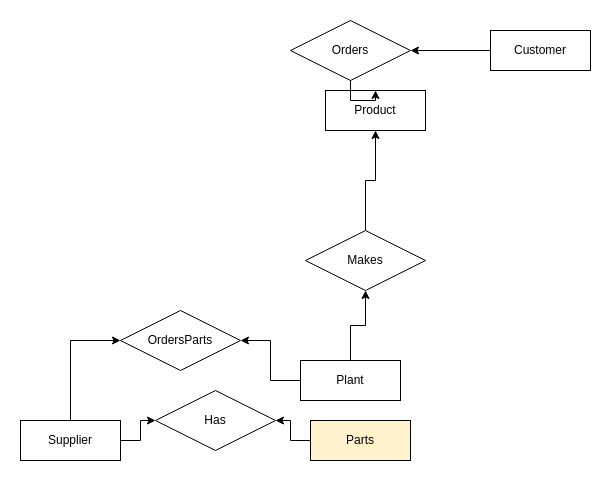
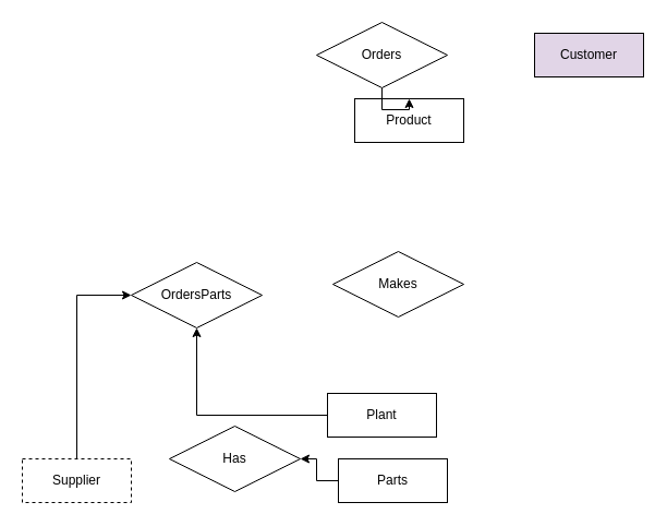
- <mxCell id="2" style="edgeStyle=orthogonalEdgeStyle;rounded=0;orthogonalLoop=1;jettySize=auto;html=1;entryX=1;entryY=0.5;entryDx=0;entryDy=0;" edge="1" parent="1" source="3" target="18"><mxGeometry relative="1" as="geometry" /></mxCell>
- <mxCell id="3" value="Customer" style="whiteSpace=wrap;html=1;align=center;" vertex="1" parent="1"><mxGeometry x="490" y="30" width="100" height="40" as="geometry" /></mxCell>
+ <mxCell id="3" value="Customer" style="whiteSpace=wrap;html=1;align=center;fillColor=#e1d5e7;" vertex="1" parent="1"><mxGeometry x="490" y="30" width="100" height="40" as="geometry" /></mxCell>
- <mxCell id="15" style="edgeStyle=orthogonalEdgeStyle;rounded=0;orthogonalLoop=1;jettySize=auto;html=1;" edge="1" parent="1" source="16" target="4"><mxGeometry relative="1" as="geometry" /></mxCell>
- <mxCell id="6" style="edgeStyle=orthogonalEdgeStyle;rounded=0;orthogonalLoop=1;jettySize=auto;html=1;" edge="1" parent="1" source="7" target="16"><mxGeometry relative="1" as="geometry" /></mxCell>
- <mxCell id="13" value="OrdersParts" style="shape=rhombus;perimeter=rhombusPerimeter;whiteSpace=wrap;html=1;align=center;" vertex="1" parent="1"><mxGeometry x="120" y="310" width="120" height="60" as="geometry" /></mxCell>
+ <mxCell id="13" value="OrdersParts" style="shape=rhombus;perimeter=rhombusPerimeter;whiteSpace=wrap;html=1;align=center;" vertex="1" parent="1"><mxGeometry x="120" y="240" width="120" height="60" as="geometry" /></mxCell>
- <mxCell id="8" style="edgeStyle=orthogonalEdgeStyle;rounded=0;orthogonalLoop=1;jettySize=auto;html=1;entryX=0;entryY=0.5;entryDx=0;entryDy=0;" edge="1" parent="1" source="10" target="14"><mxGeometry relative="1" as="geometry" /></mxCell>
- <mxCell id="10" value="Supplier&lt;br&gt;" style="whiteSpace=wrap;html=1;align=center;" vertex="1" parent="1"><mxGeometry x="20" y="420" width="100" height="40" as="geometry" /></mxCell>
+ <mxCell id="10" value="Supplier&lt;br&gt;" style="whiteSpace=wrap;html=1;align=center;dashed=1;" vertex="1" parent="1"><mxGeometry x="20" y="420" width="100" height="40" as="geometry" /></mxCell>
- <mxCell id="12" value="Parts" style="whiteSpace=wrap;html=1;align=center;fillColor=#fff2cc;" vertex="1" parent="1"><mxGeometry x="310" y="420" width="100" height="40" as="geometry" /></mxCell>
+ <mxCell id="12" value="Parts" style="whiteSpace=wrap;html=1;align=center;" vertex="1" parent="1"><mxGeometry x="310" y="420" width="100" height="40" as="geometry" /></mxCell>
